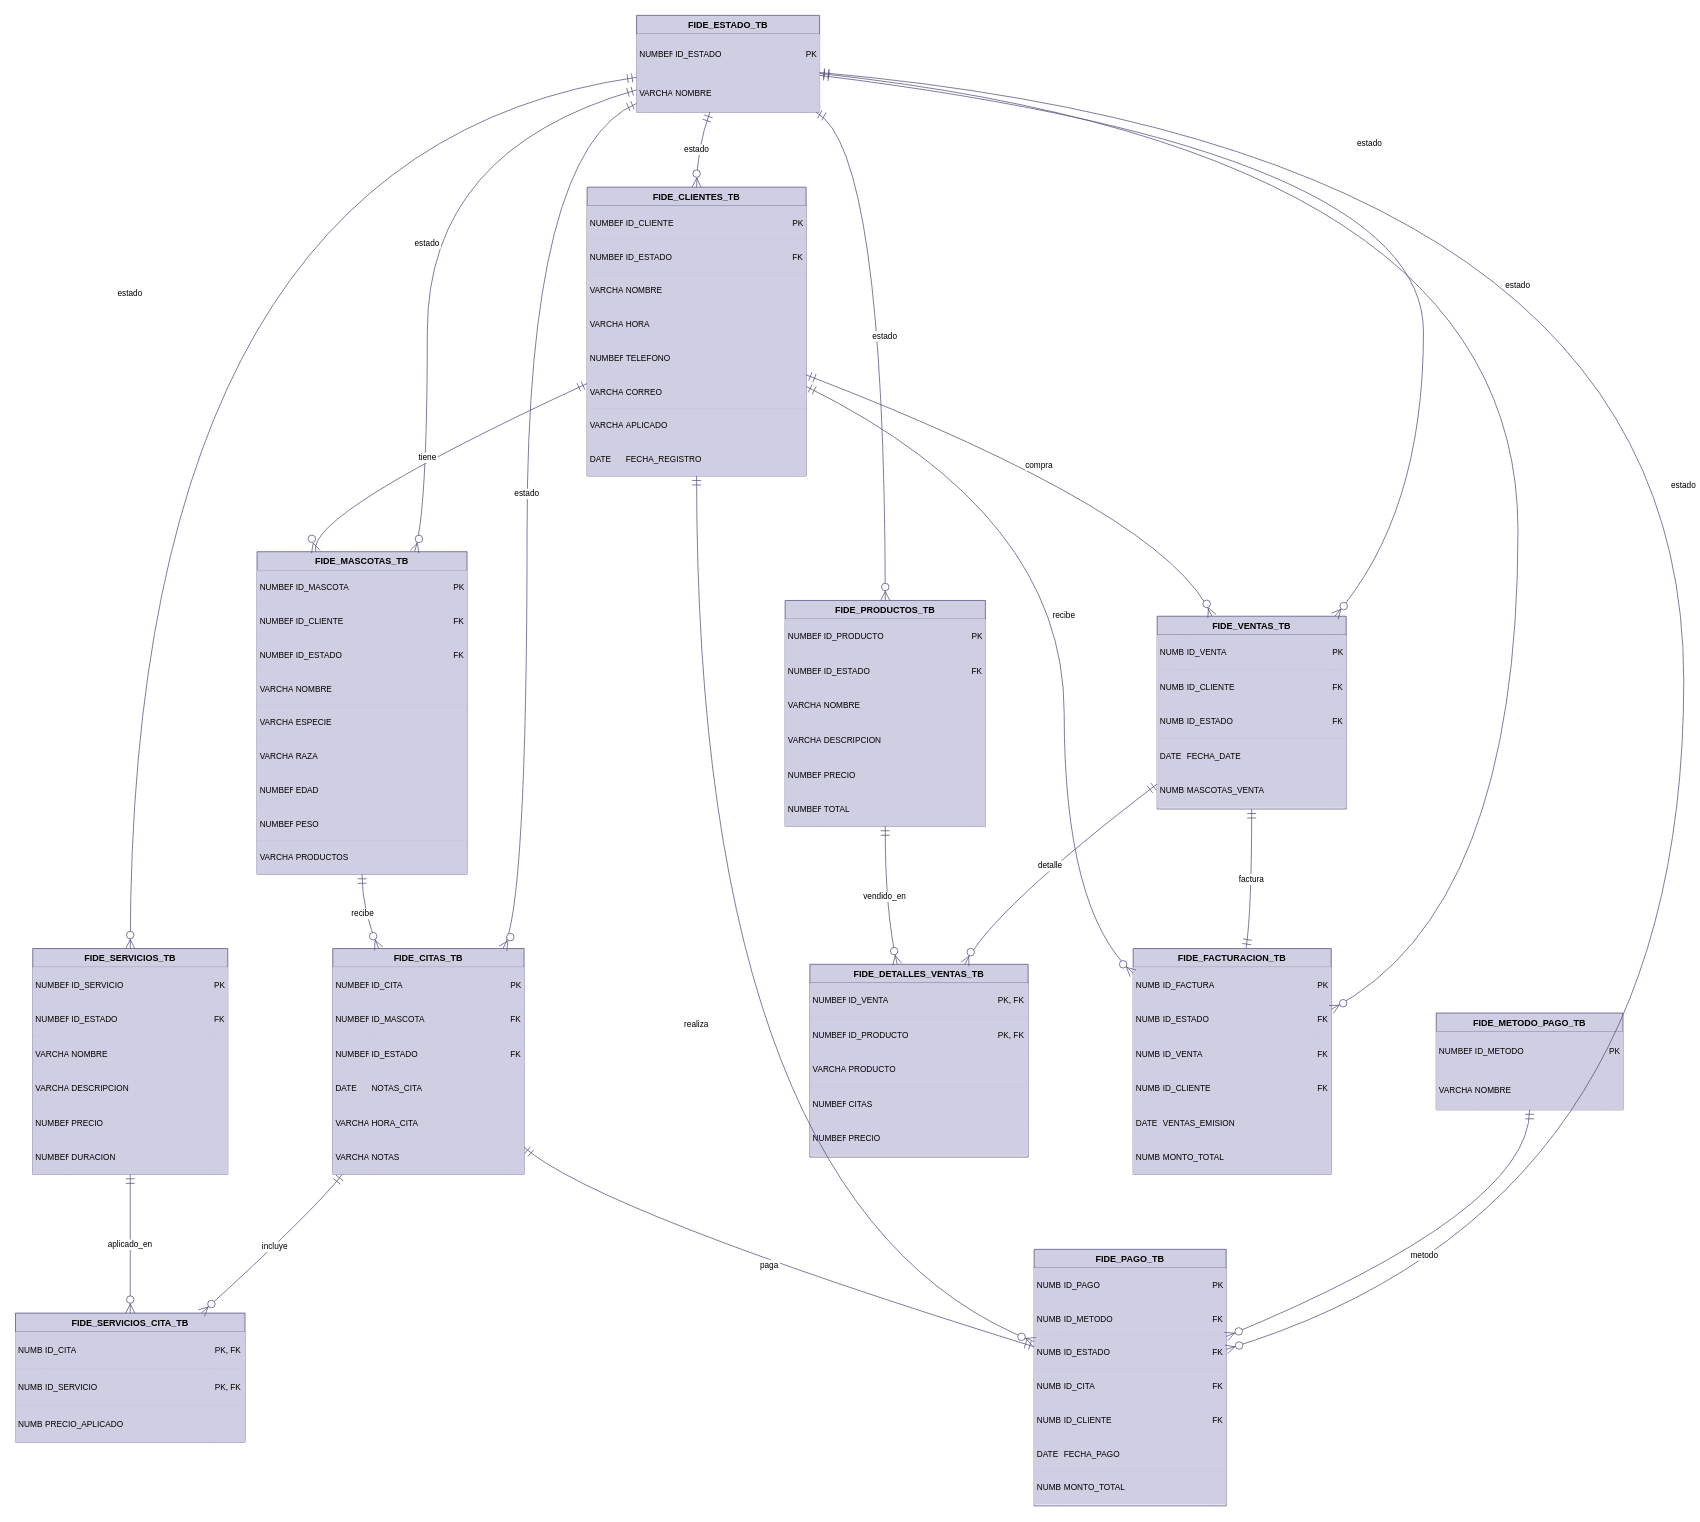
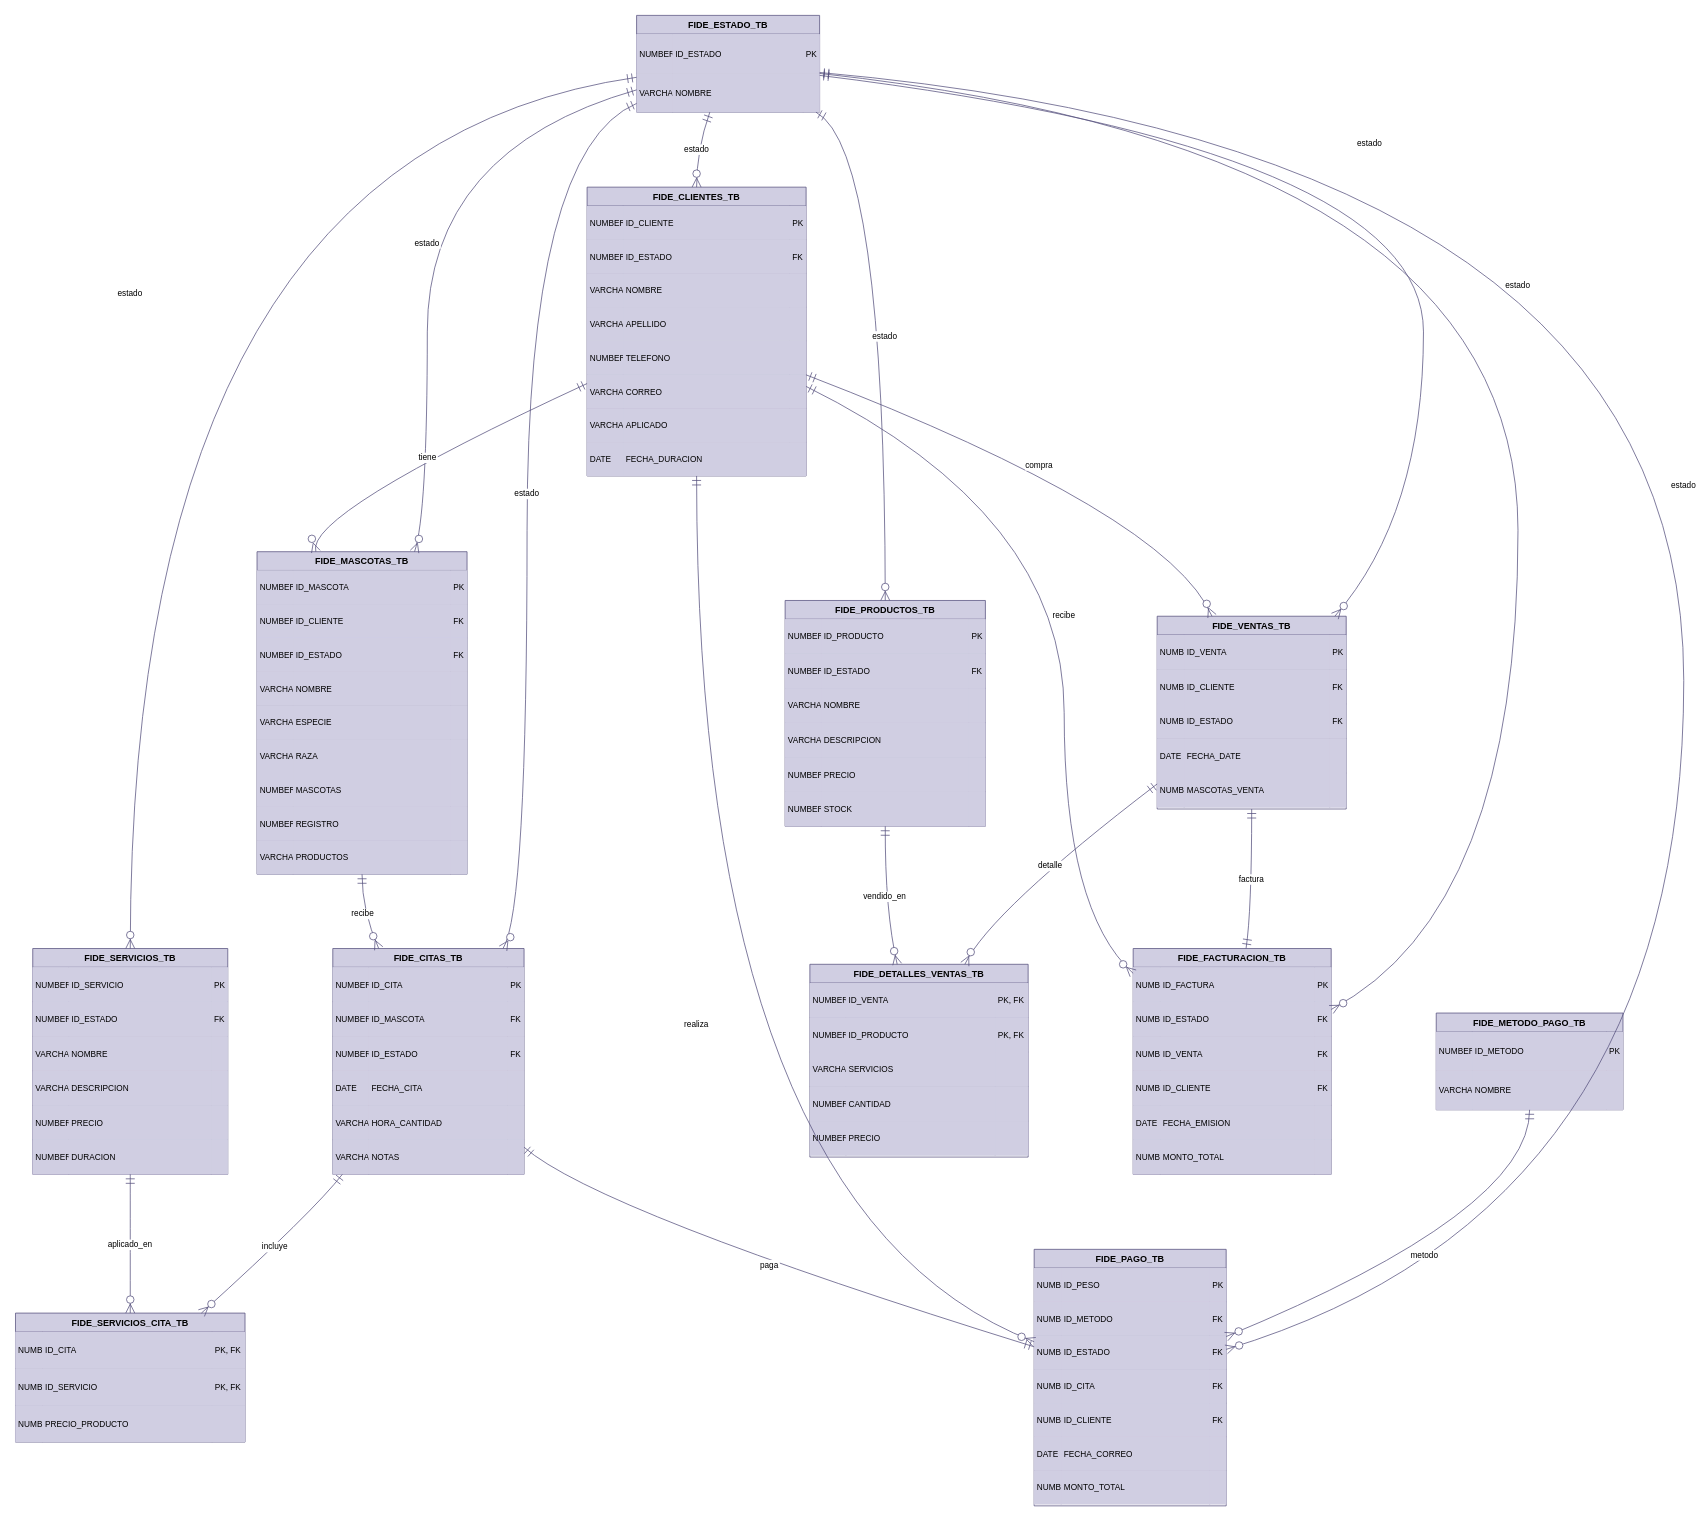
- <mxCell id="26" value="HORA" style="shape=partialRectangle;connectable=0;fillColor=#d0cee2;top=0;left=0;bottom=0;right=0;align=left;spacingLeft=2;overflow=hidden;fontSize=11;strokeColor=#56517e;" parent="24" vertex="1"><mxGeometry x="48" width="222" height="45" as="geometry"><mxRectangle width="222" height="45" as="alternateBounds" /></mxGeometry></mxCell>
+ <mxCell id="26" value="APELLIDO" style="shape=partialRectangle;connectable=0;fillColor=#d0cee2;top=0;left=0;bottom=0;right=0;align=left;spacingLeft=2;overflow=hidden;fontSize=11;strokeColor=#56517e;" parent="24" vertex="1"><mxGeometry x="48" width="222" height="45" as="geometry"><mxRectangle width="222" height="45" as="alternateBounds" /></mxGeometry></mxCell>
- <mxCell id="42" value="FECHA_REGISTRO" style="shape=partialRectangle;connectable=0;fillColor=#d0cee2;top=0;left=0;bottom=0;right=0;align=left;spacingLeft=2;overflow=hidden;fontSize=11;strokeColor=#56517e;" parent="40" vertex="1"><mxGeometry x="48" width="222" height="45" as="geometry"><mxRectangle width="222" height="45" as="alternateBounds" /></mxGeometry></mxCell>
+ <mxCell id="42" value="FECHA_DURACION" style="shape=partialRectangle;connectable=0;fillColor=#d0cee2;top=0;left=0;bottom=0;right=0;align=left;spacingLeft=2;overflow=hidden;fontSize=11;strokeColor=#56517e;" parent="40" vertex="1"><mxGeometry x="48" width="222" height="45" as="geometry"><mxRectangle width="222" height="45" as="alternateBounds" /></mxGeometry></mxCell>
- <mxCell id="71" value="EDAD" style="shape=partialRectangle;connectable=0;fillColor=#d0cee2;top=0;left=0;bottom=0;right=0;align=left;spacingLeft=2;overflow=hidden;fontSize=11;strokeColor=#56517e;" parent="69" vertex="1"><mxGeometry x="48" width="210" height="45" as="geometry"><mxRectangle width="210" height="45" as="alternateBounds" /></mxGeometry></mxCell>
+ <mxCell id="71" value="MASCOTAS" style="shape=partialRectangle;connectable=0;fillColor=#d0cee2;top=0;left=0;bottom=0;right=0;align=left;spacingLeft=2;overflow=hidden;fontSize=11;strokeColor=#56517e;" parent="69" vertex="1"><mxGeometry x="48" width="210" height="45" as="geometry"><mxRectangle width="210" height="45" as="alternateBounds" /></mxGeometry></mxCell>
- <mxCell id="205" value="TOTAL" style="shape=partialRectangle;connectable=0;fillColor=#d0cee2;top=0;left=0;bottom=0;right=0;align=left;spacingLeft=2;overflow=hidden;fontSize=11;strokeColor=#56517e;" parent="203" vertex="1"><mxGeometry x="48" width="197" height="46" as="geometry"><mxRectangle width="197" height="46" as="alternateBounds" /></mxGeometry></mxCell>
+ <mxCell id="205" value="STOCK" style="shape=partialRectangle;connectable=0;fillColor=#d0cee2;top=0;left=0;bottom=0;right=0;align=left;spacingLeft=2;overflow=hidden;fontSize=11;strokeColor=#56517e;" parent="203" vertex="1"><mxGeometry x="48" width="197" height="46" as="geometry"><mxRectangle width="197" height="46" as="alternateBounds" /></mxGeometry></mxCell>
- <mxCell id="75" value="PESO" style="shape=partialRectangle;connectable=0;fillColor=#d0cee2;top=0;left=0;bottom=0;right=0;align=left;spacingLeft=2;overflow=hidden;fontSize=11;strokeColor=#56517e;" parent="73" vertex="1"><mxGeometry x="48" width="210" height="45" as="geometry"><mxRectangle width="210" height="45" as="alternateBounds" /></mxGeometry></mxCell>
+ <mxCell id="75" value="REGISTRO" style="shape=partialRectangle;connectable=0;fillColor=#d0cee2;top=0;left=0;bottom=0;right=0;align=left;spacingLeft=2;overflow=hidden;fontSize=11;strokeColor=#56517e;" parent="73" vertex="1"><mxGeometry x="48" width="210" height="45" as="geometry"><mxRectangle width="210" height="45" as="alternateBounds" /></mxGeometry></mxCell>
- <mxCell id="239" value="PRODUCTO" style="shape=partialRectangle;connectable=0;fillColor=#d0cee2;top=0;left=0;bottom=0;right=0;align=left;spacingLeft=2;overflow=hidden;fontSize=11;strokeColor=#56517e;" parent="237" vertex="1"><mxGeometry x="48" width="199" height="46" as="geometry"><mxRectangle width="199" height="46" as="alternateBounds" /></mxGeometry></mxCell>
+ <mxCell id="239" value="SERVICIOS" style="shape=partialRectangle;connectable=0;fillColor=#d0cee2;top=0;left=0;bottom=0;right=0;align=left;spacingLeft=2;overflow=hidden;fontSize=11;strokeColor=#56517e;" parent="237" vertex="1"><mxGeometry x="48" width="199" height="46" as="geometry"><mxRectangle width="199" height="46" as="alternateBounds" /></mxGeometry></mxCell>
- <mxCell id="96" value="NOTAS_CITA" style="shape=partialRectangle;connectable=0;fillColor=#d0cee2;top=0;left=0;bottom=0;right=0;align=left;spacingLeft=2;overflow=hidden;fontSize=11;strokeColor=#56517e;" parent="94" vertex="1"><mxGeometry x="48" width="185" height="46" as="geometry"><mxRectangle width="185" height="46" as="alternateBounds" /></mxGeometry></mxCell>
+ <mxCell id="96" value="FECHA_CITA" style="shape=partialRectangle;connectable=0;fillColor=#d0cee2;top=0;left=0;bottom=0;right=0;align=left;spacingLeft=2;overflow=hidden;fontSize=11;strokeColor=#56517e;" parent="94" vertex="1"><mxGeometry x="48" width="185" height="46" as="geometry"><mxRectangle width="185" height="46" as="alternateBounds" /></mxGeometry></mxCell>
- <mxCell id="243" value="CITAS" style="shape=partialRectangle;connectable=0;fillColor=#d0cee2;top=0;left=0;bottom=0;right=0;align=left;spacingLeft=2;overflow=hidden;fontSize=11;strokeColor=#56517e;" parent="241" vertex="1"><mxGeometry x="48" width="199" height="46" as="geometry"><mxRectangle width="199" height="46" as="alternateBounds" /></mxGeometry></mxCell>
+ <mxCell id="243" value="CANTIDAD" style="shape=partialRectangle;connectable=0;fillColor=#d0cee2;top=0;left=0;bottom=0;right=0;align=left;spacingLeft=2;overflow=hidden;fontSize=11;strokeColor=#56517e;" parent="241" vertex="1"><mxGeometry x="48" width="199" height="46" as="geometry"><mxRectangle width="199" height="46" as="alternateBounds" /></mxGeometry></mxCell>
- <mxCell id="100" value="HORA_CITA" style="shape=partialRectangle;connectable=0;fillColor=#d0cee2;top=0;left=0;bottom=0;right=0;align=left;spacingLeft=2;overflow=hidden;fontSize=11;strokeColor=#56517e;" parent="98" vertex="1"><mxGeometry x="48" width="185" height="46" as="geometry"><mxRectangle width="185" height="46" as="alternateBounds" /></mxGeometry></mxCell>
+ <mxCell id="100" value="HORA_CANTIDAD" style="shape=partialRectangle;connectable=0;fillColor=#d0cee2;top=0;left=0;bottom=0;right=0;align=left;spacingLeft=2;overflow=hidden;fontSize=11;strokeColor=#56517e;" parent="98" vertex="1"><mxGeometry x="48" width="185" height="46" as="geometry"><mxRectangle width="185" height="46" as="alternateBounds" /></mxGeometry></mxCell>
- <mxCell id="268" value="VENTAS_EMISION" style="shape=partialRectangle;connectable=0;fillColor=#d0cee2;top=0;left=0;bottom=0;right=0;align=left;spacingLeft=2;overflow=hidden;fontSize=11;strokeColor=#56517e;" parent="266" vertex="1"><mxGeometry x="36" width="206" height="46" as="geometry"><mxRectangle width="206" height="46" as="alternateBounds" /></mxGeometry></mxCell>
+ <mxCell id="268" value="FECHA_EMISION" style="shape=partialRectangle;connectable=0;fillColor=#d0cee2;top=0;left=0;bottom=0;right=0;align=left;spacingLeft=2;overflow=hidden;fontSize=11;strokeColor=#56517e;" parent="266" vertex="1"><mxGeometry x="36" width="206" height="46" as="geometry"><mxRectangle width="206" height="46" as="alternateBounds" /></mxGeometry></mxCell>
- <mxCell id="156" value="ID_PAGO" style="shape=partialRectangle;connectable=0;fillColor=#d0cee2;top=0;left=0;bottom=0;right=0;align=left;spacingLeft=2;overflow=hidden;fontSize=11;strokeColor=#56517e;" parent="154" vertex="1"><mxGeometry x="36" width="198" height="45" as="geometry"><mxRectangle width="198" height="45" as="alternateBounds" /></mxGeometry></mxCell>
+ <mxCell id="156" value="ID_PESO" style="shape=partialRectangle;connectable=0;fillColor=#d0cee2;top=0;left=0;bottom=0;right=0;align=left;spacingLeft=2;overflow=hidden;fontSize=11;strokeColor=#56517e;" parent="154" vertex="1"><mxGeometry x="36" width="198" height="45" as="geometry"><mxRectangle width="198" height="45" as="alternateBounds" /></mxGeometry></mxCell>
- <mxCell id="142" value="PRECIO_APLICADO" style="shape=partialRectangle;connectable=0;fillColor=#d0cee2;top=0;left=0;bottom=0;right=0;align=left;spacingLeft=2;overflow=hidden;fontSize=11;strokeColor=#56517e;" parent="140" vertex="1"><mxGeometry x="36" width="226" height="49" as="geometry"><mxRectangle width="226" height="49" as="alternateBounds" /></mxGeometry></mxCell>
+ <mxCell id="142" value="PRECIO_PRODUCTO" style="shape=partialRectangle;connectable=0;fillColor=#d0cee2;top=0;left=0;bottom=0;right=0;align=left;spacingLeft=2;overflow=hidden;fontSize=11;strokeColor=#56517e;" parent="140" vertex="1"><mxGeometry x="36" width="226" height="49" as="geometry"><mxRectangle width="226" height="49" as="alternateBounds" /></mxGeometry></mxCell>
- <mxCell id="176" value="FECHA_PAGO" style="shape=partialRectangle;connectable=0;fillColor=#d0cee2;top=0;left=0;bottom=0;right=0;align=left;spacingLeft=2;overflow=hidden;fontSize=11;strokeColor=#56517e;" parent="174" vertex="1"><mxGeometry x="36" width="198" height="45" as="geometry"><mxRectangle width="198" height="45" as="alternateBounds" /></mxGeometry></mxCell>
+ <mxCell id="176" value="FECHA_CORREO" style="shape=partialRectangle;connectable=0;fillColor=#d0cee2;top=0;left=0;bottom=0;right=0;align=left;spacingLeft=2;overflow=hidden;fontSize=11;strokeColor=#56517e;" parent="174" vertex="1"><mxGeometry x="36" width="198" height="45" as="geometry"><mxRectangle width="198" height="45" as="alternateBounds" /></mxGeometry></mxCell>
